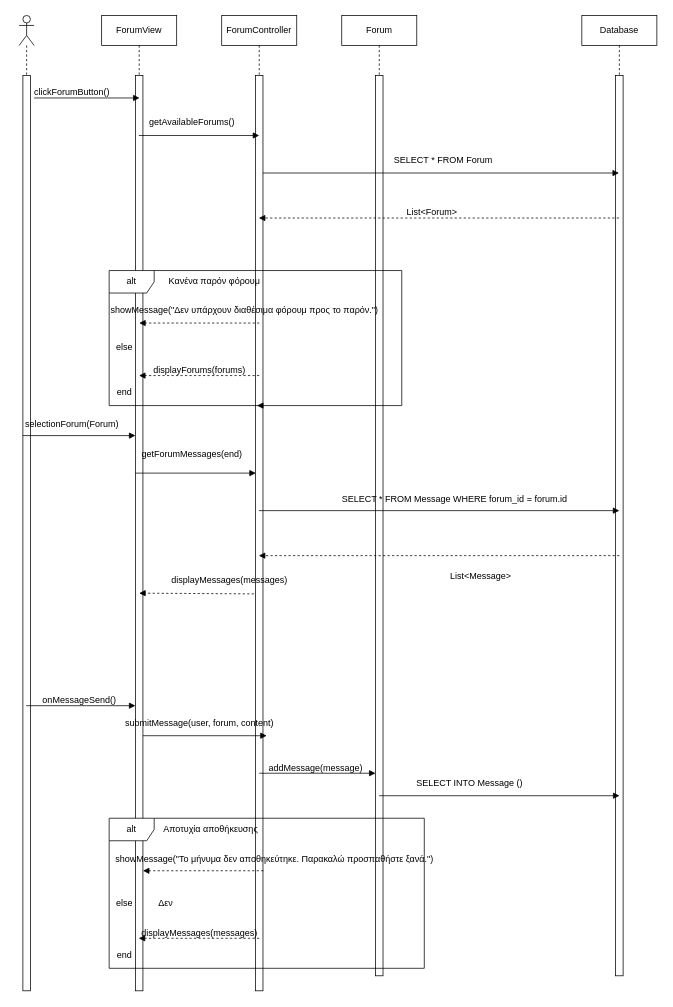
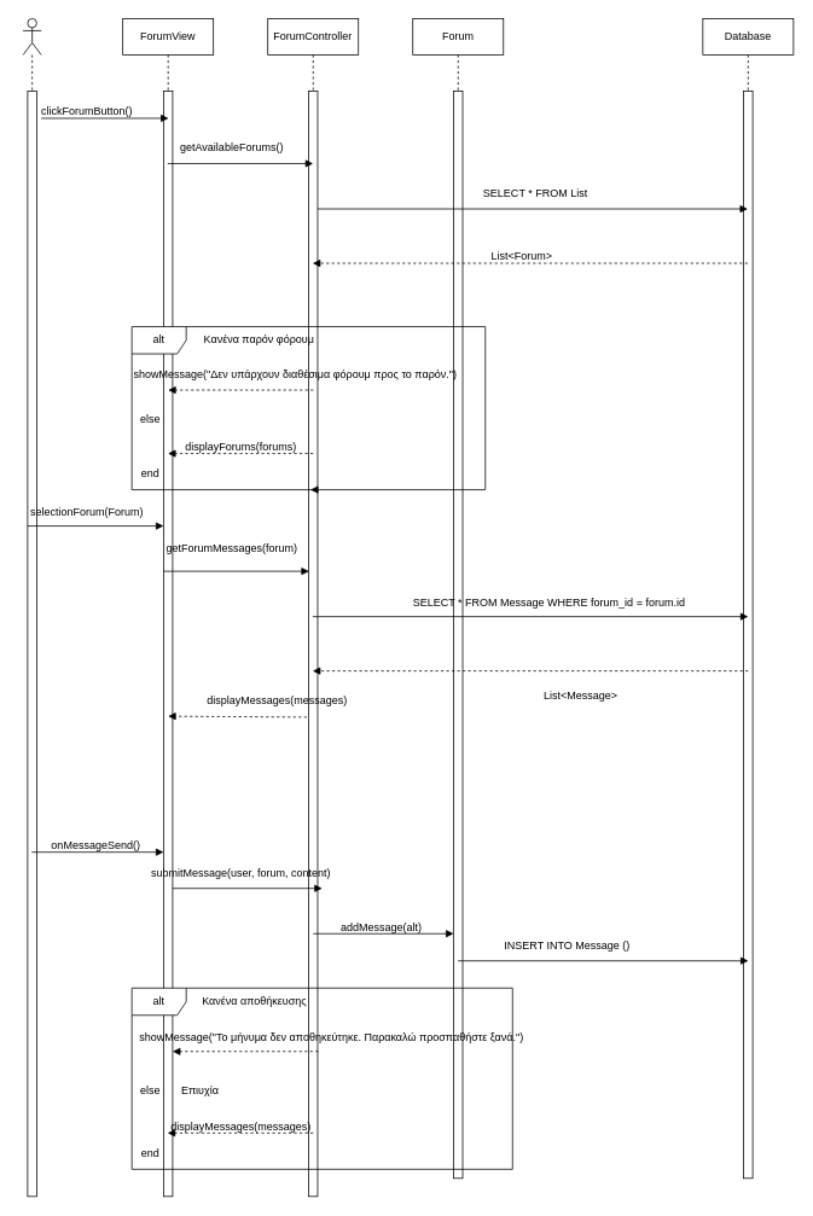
- <mxCell id="17" value="SELECT * FROM Forum" style="text;html=1;align=center;verticalAlign=middle;resizable=0;points=[];autosize=1;strokeColor=none;fillColor=none;" vertex="1" parent="1"><mxGeometry x="515" y="198" width="150" height="30" as="geometry" /></mxCell>
+ <mxCell id="17" value="SELECT * FROM List" style="text;html=1;align=center;verticalAlign=middle;resizable=0;points=[];autosize=1;strokeColor=none;fillColor=none;" vertex="1" parent="1"><mxGeometry x="515" y="198" width="150" height="30" as="geometry" /></mxCell>
- <mxCell id="23" value="getForumMessages(end)" style="text;html=1;align=center;verticalAlign=middle;resizable=0;points=[];autosize=1;strokeColor=none;fillColor=none;" vertex="1" parent="1"><mxGeometry x="170" y="590" width="170" height="30" as="geometry" /></mxCell>
+ <mxCell id="23" value="getForumMessages(forum)" style="text;html=1;align=center;verticalAlign=middle;resizable=0;points=[];autosize=1;strokeColor=none;fillColor=none;" vertex="1" parent="1"><mxGeometry x="170" y="590" width="170" height="30" as="geometry" /></mxCell>
- <mxCell id="35" value="addMessage(message)" style="text;html=1;align=center;verticalAlign=middle;resizable=0;points=[];autosize=1;strokeColor=none;fillColor=none;" vertex="1" parent="1"><mxGeometry x="345" y="1008" width="150" height="30" as="geometry" /></mxCell>
+ <mxCell id="35" value="addMessage(alt)" style="text;html=1;align=center;verticalAlign=middle;resizable=0;points=[];autosize=1;strokeColor=none;fillColor=none;" vertex="1" parent="1"><mxGeometry x="345" y="1008" width="150" height="30" as="geometry" /></mxCell>
- <mxCell id="37" value="SELECT INTO Message ()" style="text;html=1;align=center;verticalAlign=middle;resizable=0;points=[];autosize=1;strokeColor=none;fillColor=none;" vertex="1" parent="1"><mxGeometry x="545" y="1028" width="160" height="30" as="geometry" /></mxCell>
+ <mxCell id="37" value="INSERT INTO Message ()" style="text;html=1;align=center;verticalAlign=middle;resizable=0;points=[];autosize=1;strokeColor=none;fillColor=none;" vertex="1" parent="1"><mxGeometry x="545" y="1028" width="160" height="30" as="geometry" /></mxCell>
- <mxCell id="48" value="Αποτυχία αποθήκευσης" style="text;html=1;align=center;verticalAlign=middle;resizable=0;points=[];autosize=1;strokeColor=none;fillColor=none;" vertex="1" parent="1"><mxGeometry x="205" y="1090" width="150" height="30" as="geometry" /></mxCell>
+ <mxCell id="48" value="Κανένα αποθήκευσης" style="text;html=1;align=center;verticalAlign=middle;resizable=0;points=[];autosize=1;strokeColor=none;fillColor=none;" vertex="1" parent="1"><mxGeometry x="205" y="1090" width="150" height="30" as="geometry" /></mxCell>
- <mxCell id="52" value="Δεν" style="text;html=1;align=center;verticalAlign=middle;resizable=0;points=[];autosize=1;strokeColor=none;fillColor=none;" vertex="1" parent="1"><mxGeometry x="190" y="1188" width="60" height="30" as="geometry" /></mxCell>
+ <mxCell id="52" value="Επιυχία" style="text;html=1;align=center;verticalAlign=middle;resizable=0;points=[];autosize=1;strokeColor=none;fillColor=none;" vertex="1" parent="1"><mxGeometry x="190" y="1188" width="60" height="30" as="geometry" /></mxCell>
